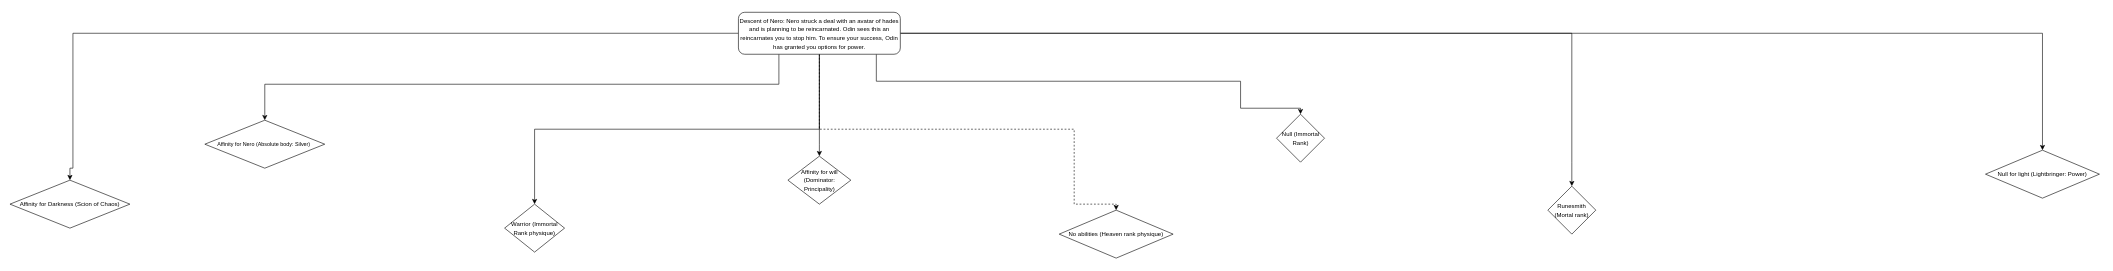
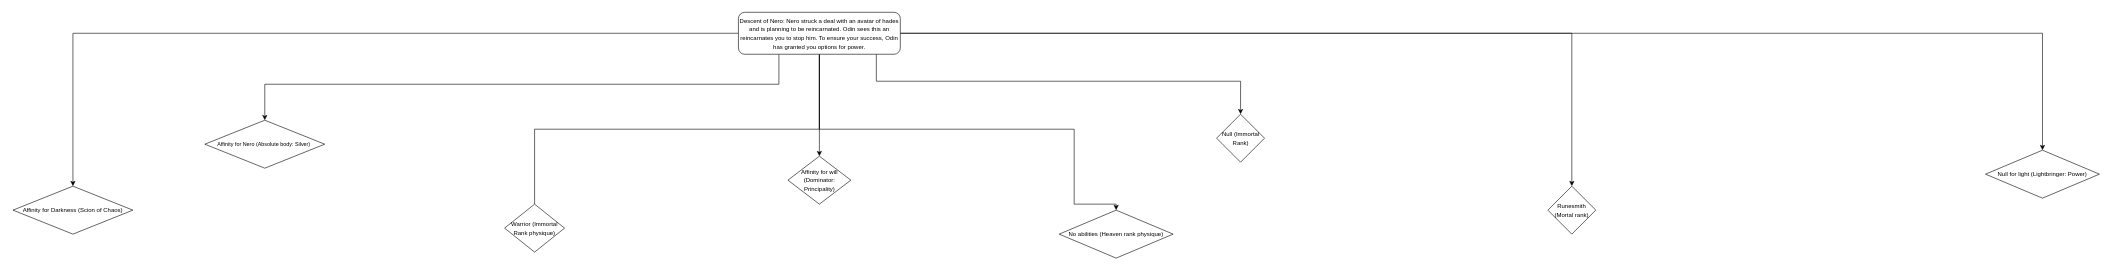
- <mxCell id="8" style="edgeStyle=orthogonalEdgeStyle;rounded=0;orthogonalLoop=1;jettySize=auto;html=1;dashed=1;" edge="1" parent="1" source="10" target="16"><mxGeometry relative="1" as="geometry"><mxPoint x="1790" y="380" as="targetPoint" /><Array as="points"><mxPoint x="1365" y="215" /><mxPoint x="1790" y="215" /><mxPoint x="1790" y="340" /></Array></mxGeometry></mxCell>
+ <mxCell id="8" style="edgeStyle=orthogonalEdgeStyle;rounded=0;orthogonalLoop=1;jettySize=auto;html=1;" edge="1" parent="1" source="10" target="16"><mxGeometry relative="1" as="geometry"><mxPoint x="1790" y="380" as="targetPoint" /><Array as="points"><mxPoint x="1365" y="215" /><mxPoint x="1790" y="215" /><mxPoint x="1790" y="340" /></Array></mxGeometry></mxCell>
- <mxCell id="18" value="&lt;font style=&quot;font-size: 10px;&quot;&gt;Null (Immortal Rank)&lt;/font&gt;" style="rhombus;whiteSpace=wrap;html=1;" vertex="1" parent="1"><mxGeometry x="2127.5" y="190" width="80" height="80" as="geometry" /></mxCell>
+ <mxCell id="18" value="&lt;font style=&quot;font-size: 10px;&quot;&gt;Null (Immortal Rank)&lt;/font&gt;" style="rhombus;whiteSpace=wrap;html=1;" vertex="1" parent="1"><mxGeometry x="2027.5" y="190" width="80" height="80" as="geometry" /></mxCell>
- <mxCell id="7" style="edgeStyle=orthogonalEdgeStyle;rounded=0;orthogonalLoop=1;jettySize=auto;html=1;" edge="1" parent="1" source="10" target="14"><mxGeometry relative="1" as="geometry"><mxPoint x="890" y="380" as="targetPoint" /><Array as="points"><mxPoint x="1365" y="215" /><mxPoint x="890" y="215" /><mxPoint x="890" y="340" /></Array></mxGeometry></mxCell>
+ <mxCell id="7" style="edgeStyle=orthogonalEdgeStyle;rounded=0;orthogonalLoop=1;jettySize=auto;html=1;endArrow=none;" edge="1" parent="1" source="10" target="14"><mxGeometry relative="1" as="geometry"><mxPoint x="890" y="380" as="targetPoint" /><Array as="points"><mxPoint x="1365" y="215" /><mxPoint x="890" y="215" /><mxPoint x="890" y="340" /></Array></mxGeometry></mxCell>
- <mxCell id="12" value="&lt;font style=&quot;font-size: 10px;&quot;&gt;Affinity for Darkness (Scion of Chaos)&lt;/font&gt;" style="rhombus;whiteSpace=wrap;html=1;" vertex="1" parent="1"><mxGeometry x="15" y="300" width="200" height="80" as="geometry" /></mxCell>
+ <mxCell id="12" value="&lt;font style=&quot;font-size: 10px;&quot;&gt;Affinity for Darkness (Scion of Chaos)&lt;/font&gt;" style="rhombus;whiteSpace=wrap;html=1;" vertex="1" parent="1"><mxGeometry x="20" y="310" width="200" height="80" as="geometry" /></mxCell>
